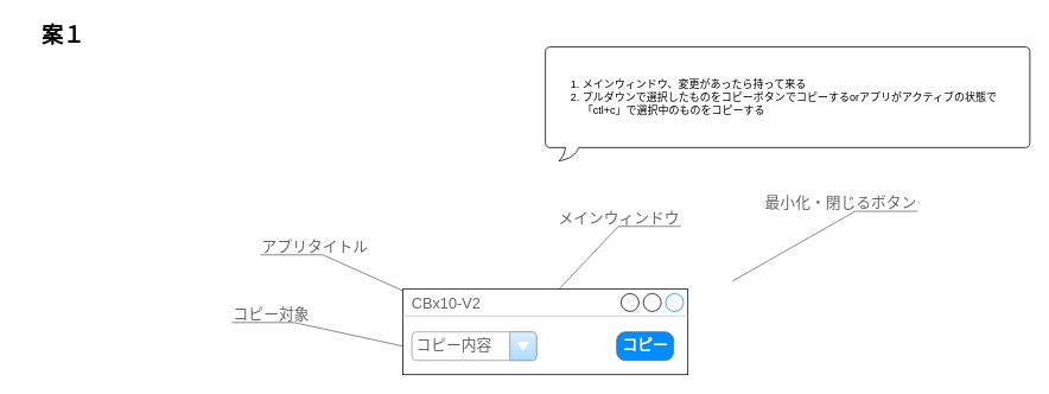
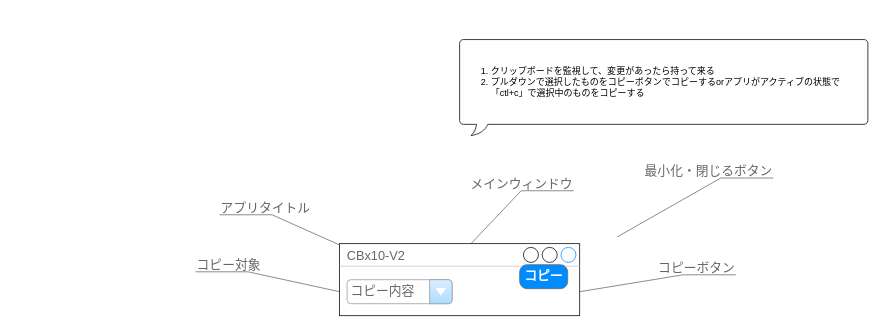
- <mxCell id="11" value="案１" style="text;strokeColor=none;fillColor=none;html=1;fontSize=24;fontStyle=1;verticalAlign=middle;align=center;" parent="1" vertex="1"><mxGeometry x="20" y="20" width="100" height="40" as="geometry" /></mxCell>
- <mxCell id="7" value="&lt;ol&gt;&lt;li&gt;メインウィンドウ、変更があったら持って来る&lt;/li&gt;&lt;li&gt;プルダウンで選択したものをコピーボタンでコピーするorアプリがアクティブの状態で「ctl+c」で選択中のものをコピーする&lt;/li&gt;&lt;/ol&gt;" style="whiteSpace=wrap;html=1;shape=mxgraph.basic.roundRectCallout;dx=30;dy=15;size=5;boundedLbl=1;align=left;" parent="1" vertex="1"><mxGeometry x="612" y="52" width="544" height="128" as="geometry" /></mxCell>
+ <mxCell id="7" value="&lt;ol&gt;&lt;li&gt;クリップボードを監視して、変更があったら持って来る&lt;/li&gt;&lt;li&gt;プルダウンで選択したものをコピーボタンでコピーするorアプリがアクティブの状態で「ctl+c」で選択中のものをコピーする&lt;/li&gt;&lt;/ol&gt;" style="whiteSpace=wrap;html=1;shape=mxgraph.basic.roundRectCallout;dx=30;dy=15;size=5;boundedLbl=1;align=left;" parent="1" vertex="1"><mxGeometry x="612" y="52" width="544" height="128" as="geometry" /></mxCell>
+ <mxCell id="3" value="コピーボタン" style="strokeWidth=1;shadow=0;dashed=0;align=center;html=1;shape=mxgraph.mockup.text.callout;linkText=;textSize=17;textColor=#666666;callDir=NE;callStyle=line;fontSize=17;fontColor=#666666;align=right;verticalAlign=top;strokeColor=#666666;" parent="1" vertex="1"><mxGeometry x="772" y="340" width="208" height="48" as="geometry" /></mxCell>
- <mxCell id="10" value="コピー" style="strokeWidth=1;shadow=0;dashed=0;align=center;html=1;shape=mxgraph.mockup.buttons.button;strokeColor=#666666;fontColor=#ffffff;mainText=;buttonStyle=round;fontSize=17;fontStyle=1;fillColor=#008cff;whiteSpace=wrap;" parent="1" vertex="1"><mxGeometry x="692" y="372" width="64" height="32" as="geometry" /></mxCell>
+ <mxCell id="10" value="コピー" style="strokeWidth=1;shadow=0;dashed=0;align=center;html=1;shape=mxgraph.mockup.buttons.button;strokeColor=#666666;fontColor=#ffffff;mainText=;buttonStyle=round;fontSize=17;fontStyle=1;fillColor=#008cff;whiteSpace=wrap;" parent="1" vertex="1"><mxGeometry x="692" y="352" width="64" height="32" as="geometry" /></mxCell>
